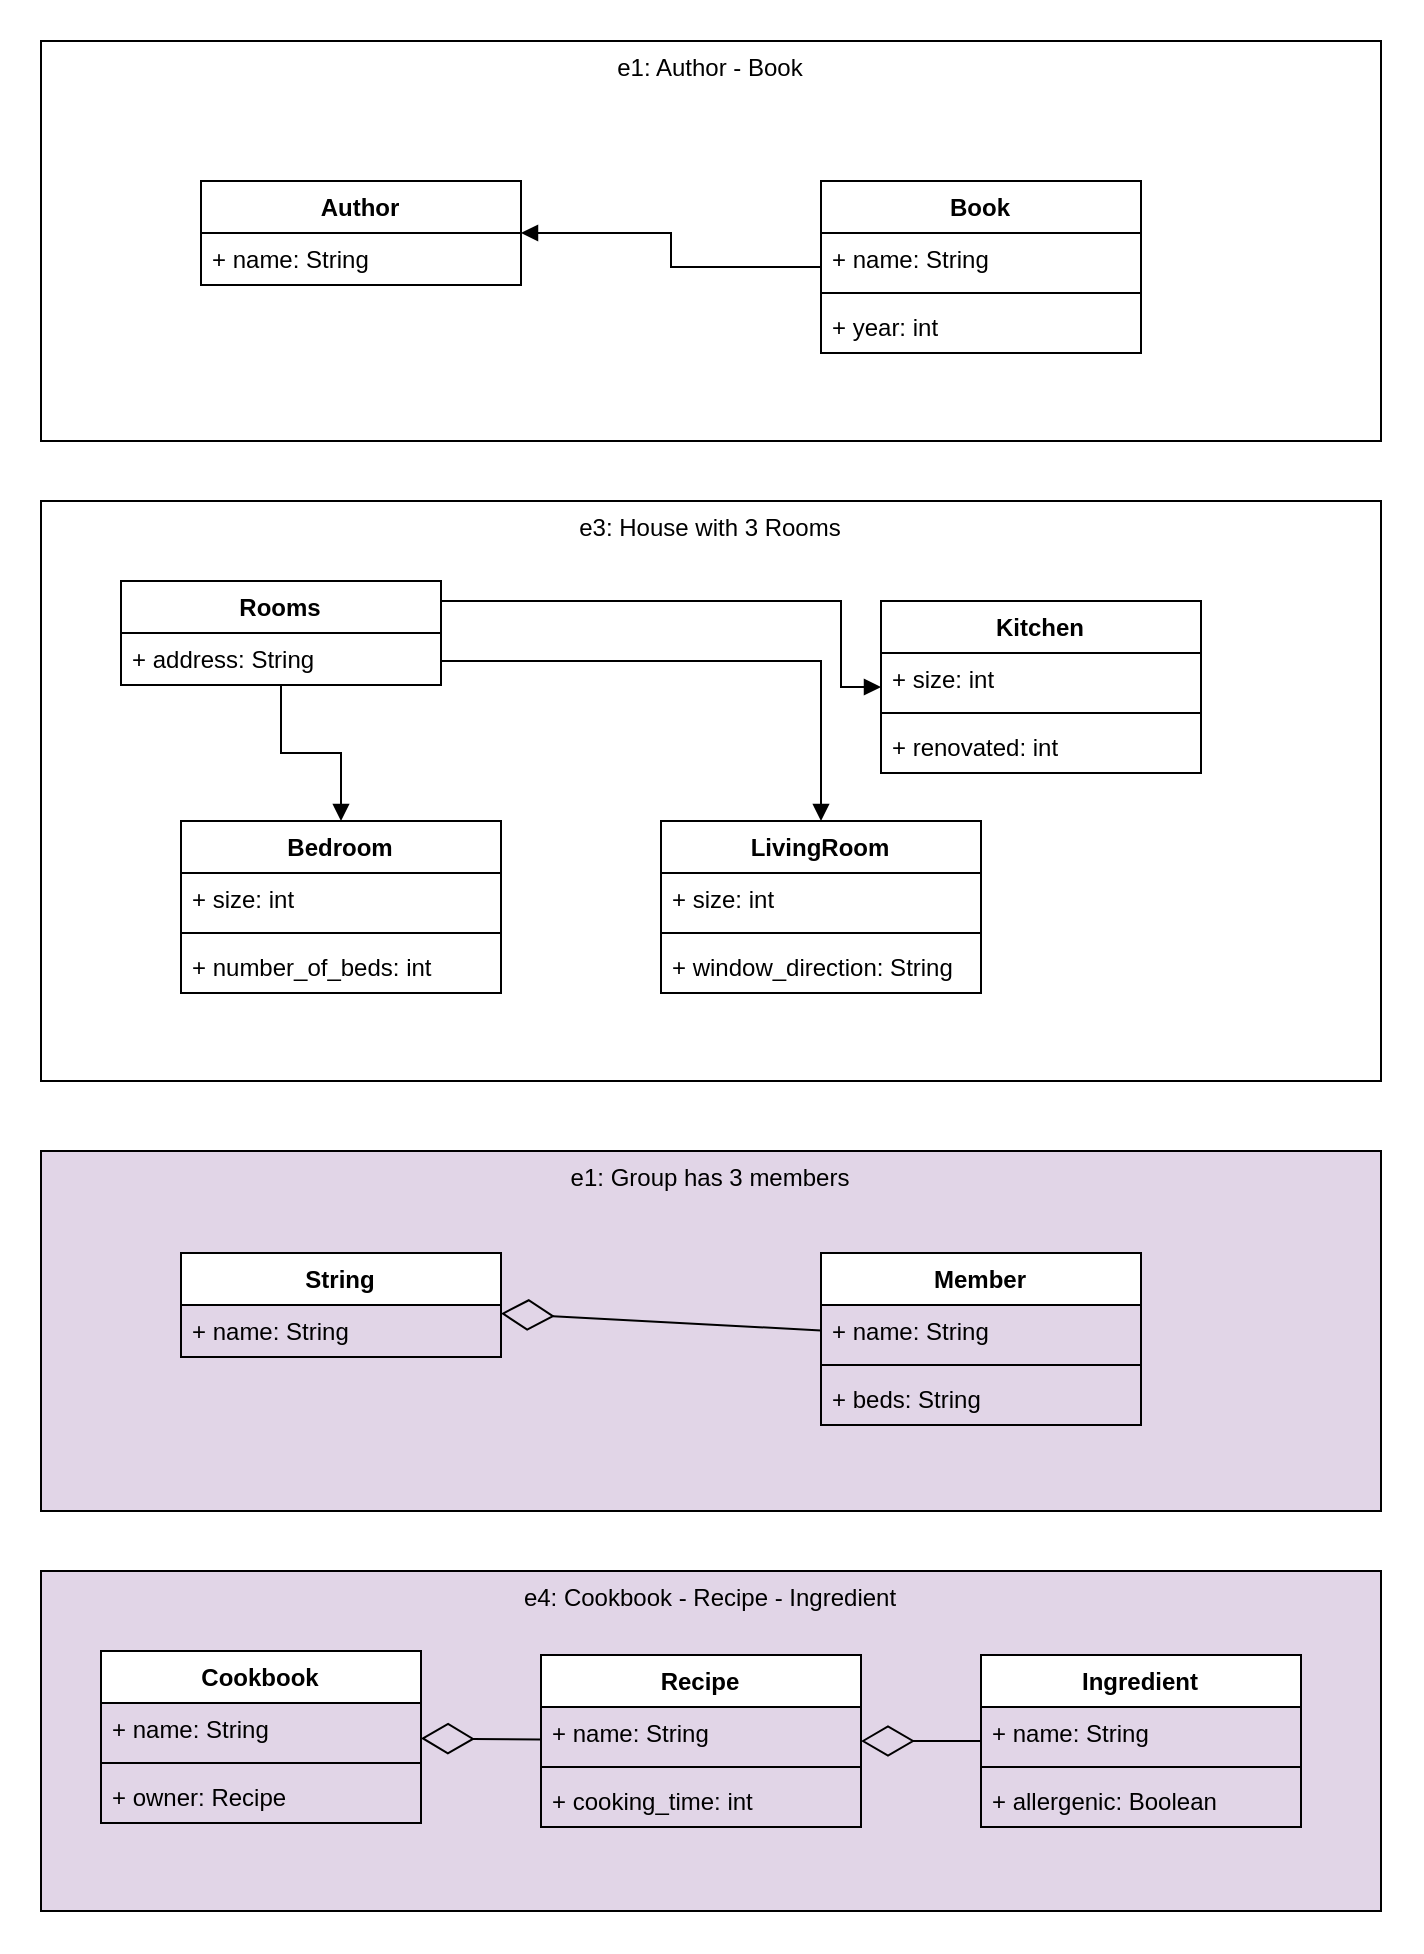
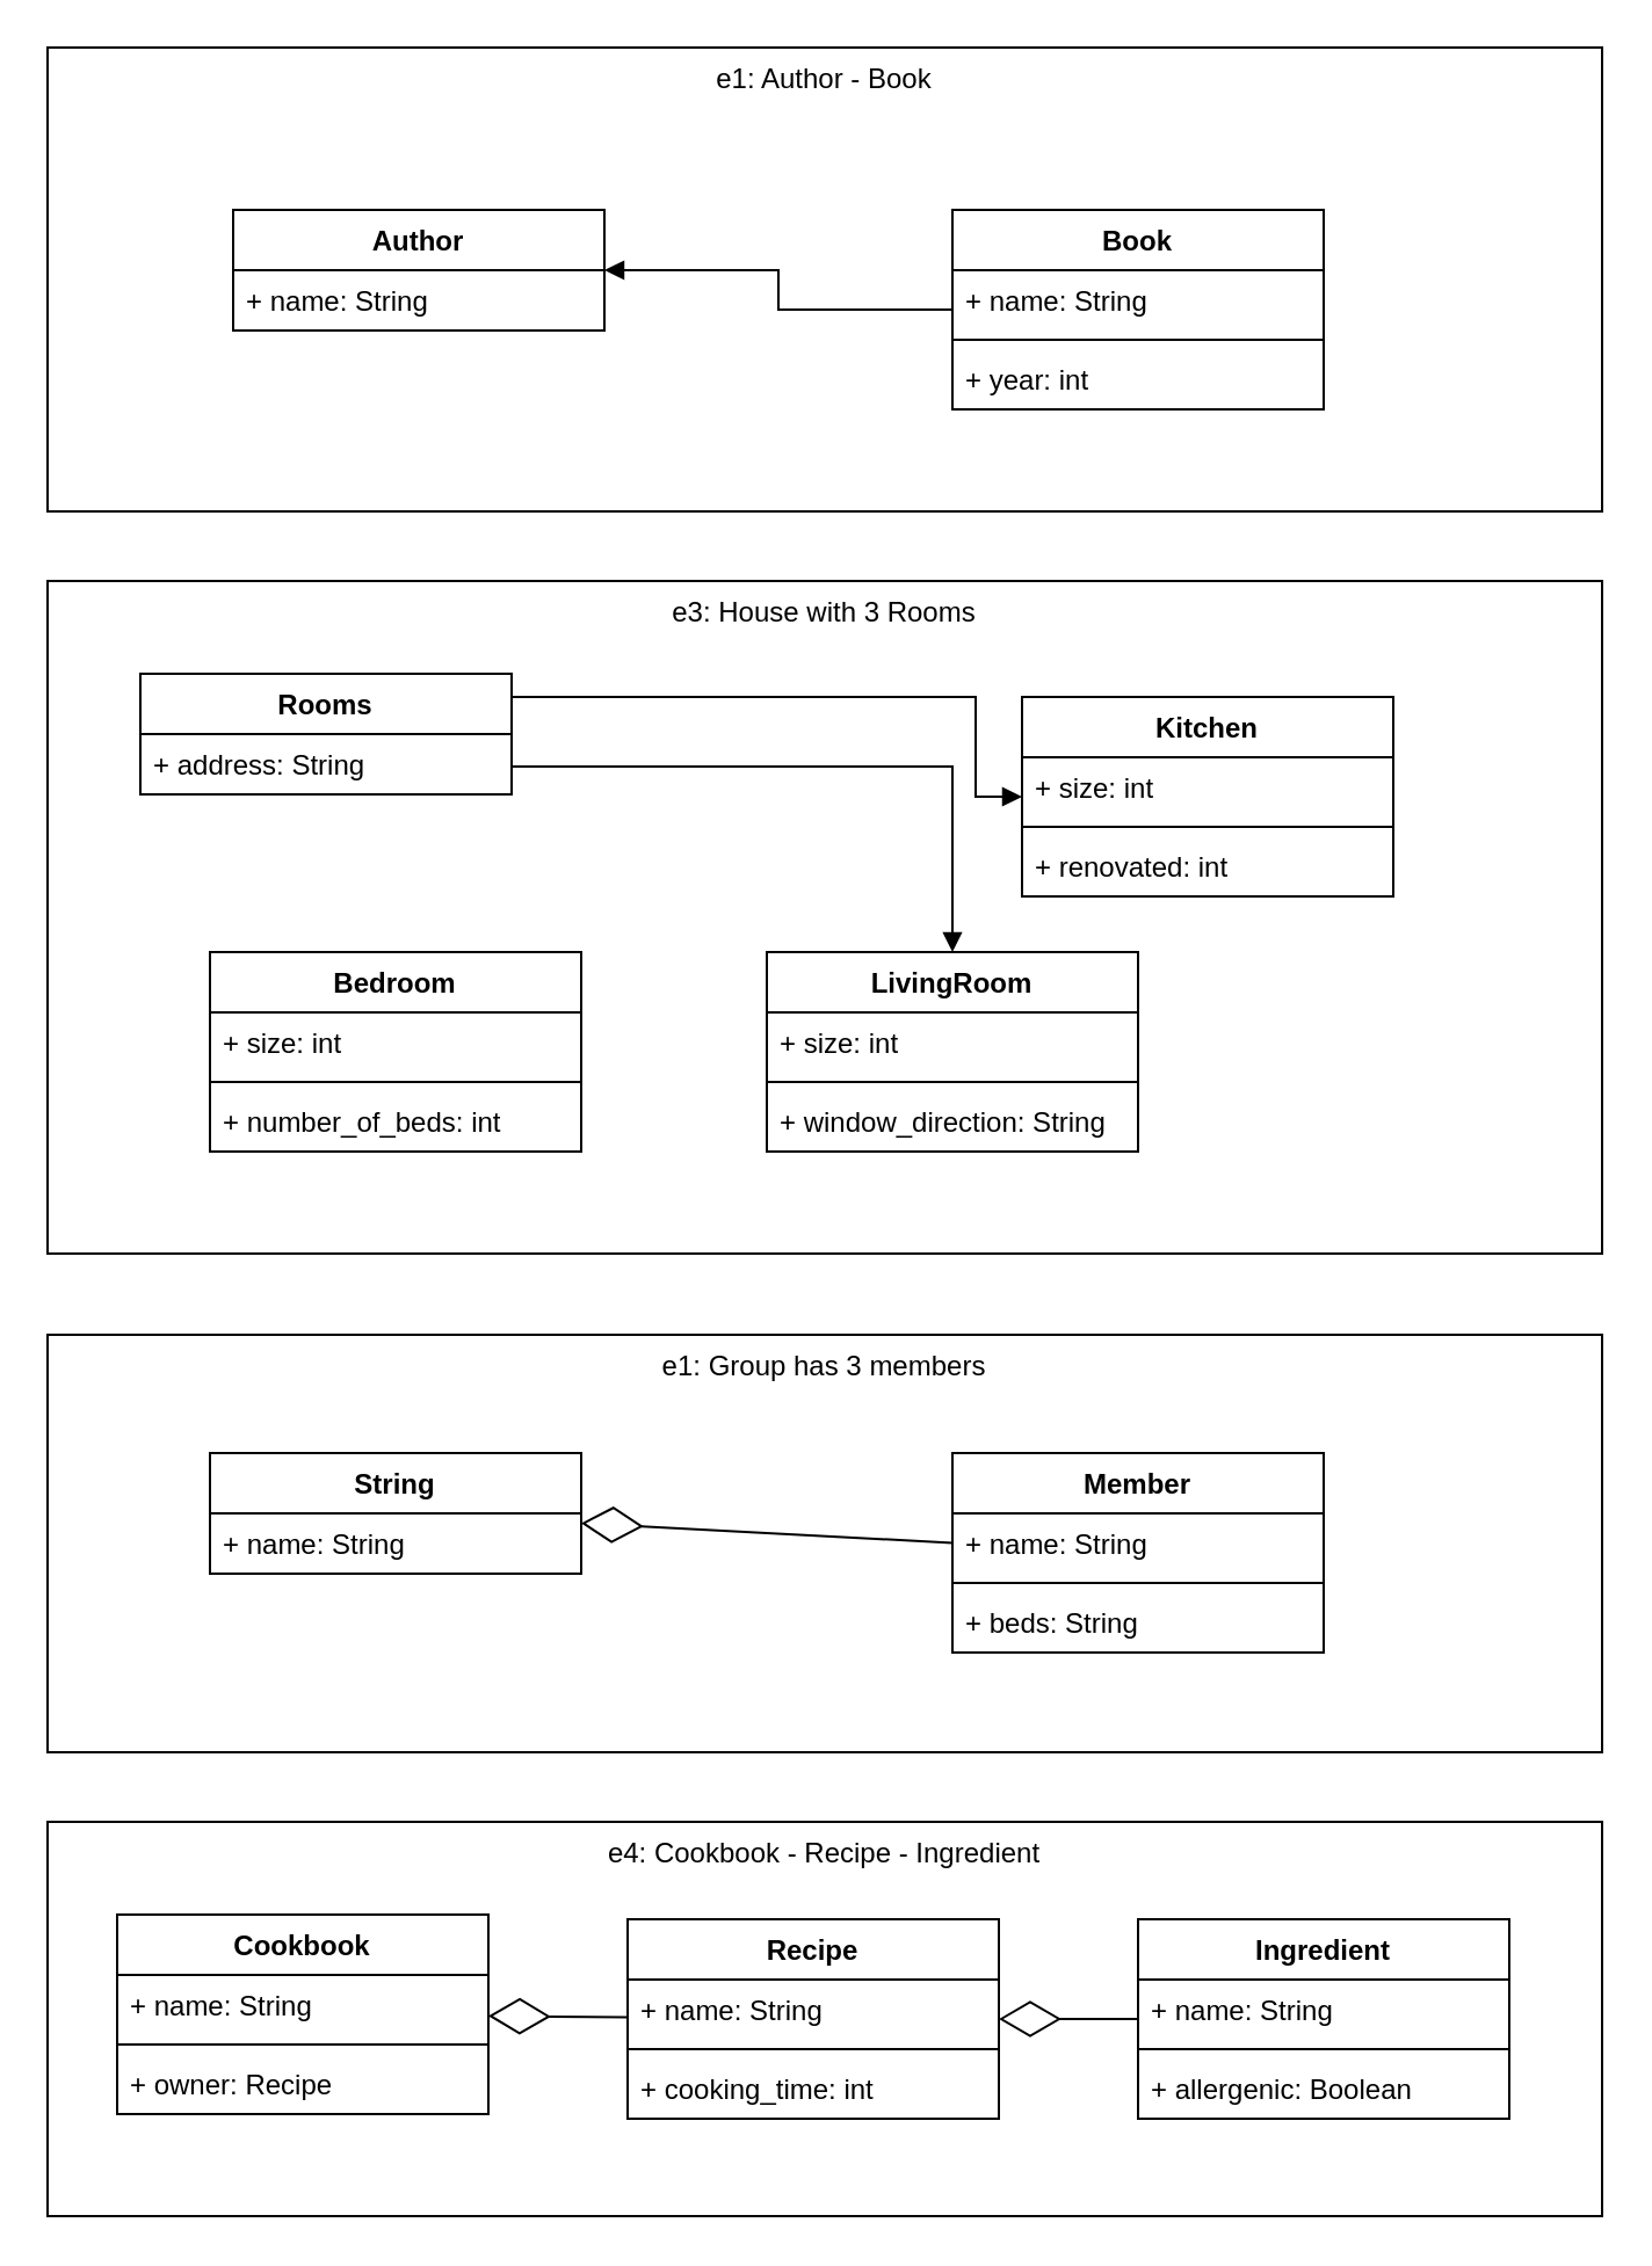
- <mxCell id="50" value="" style="endArrow=block;endFill=1;html=1;edgeStyle=orthogonalEdgeStyle;align=left;verticalAlign=top;rounded=0;" edge="1" parent="1" source="34" target="40"><mxGeometry x="-1" relative="1" as="geometry"><mxPoint x="300" y="410" as="sourcePoint" /><mxPoint x="460" y="410" as="targetPoint" /></mxGeometry></mxCell>
- <mxCell id="10" value="e1: Group has 3 members" style="rounded=0;whiteSpace=wrap;html=1;verticalAlign=top;fillColor=#e1d5e7;" vertex="1" parent="1"><mxGeometry x="20" y="575" width="670" height="180" as="geometry" /></mxCell>
+ <mxCell id="10" value="e1: Group has 3 members" style="rounded=0;whiteSpace=wrap;html=1;verticalAlign=top;" vertex="1" parent="1"><mxGeometry x="20" y="575" width="670" height="180" as="geometry" /></mxCell>
- <mxCell id="18" value="e4: Cookbook - Recipe - Ingredient" style="rounded=0;whiteSpace=wrap;html=1;verticalAlign=top;fillColor=#e1d5e7;" vertex="1" parent="1"><mxGeometry x="20" y="785" width="670" height="170" as="geometry" /></mxCell>
+ <mxCell id="18" value="e4: Cookbook - Recipe - Ingredient" style="rounded=0;whiteSpace=wrap;html=1;verticalAlign=top;" vertex="1" parent="1"><mxGeometry x="20" y="785" width="670" height="170" as="geometry" /></mxCell>
